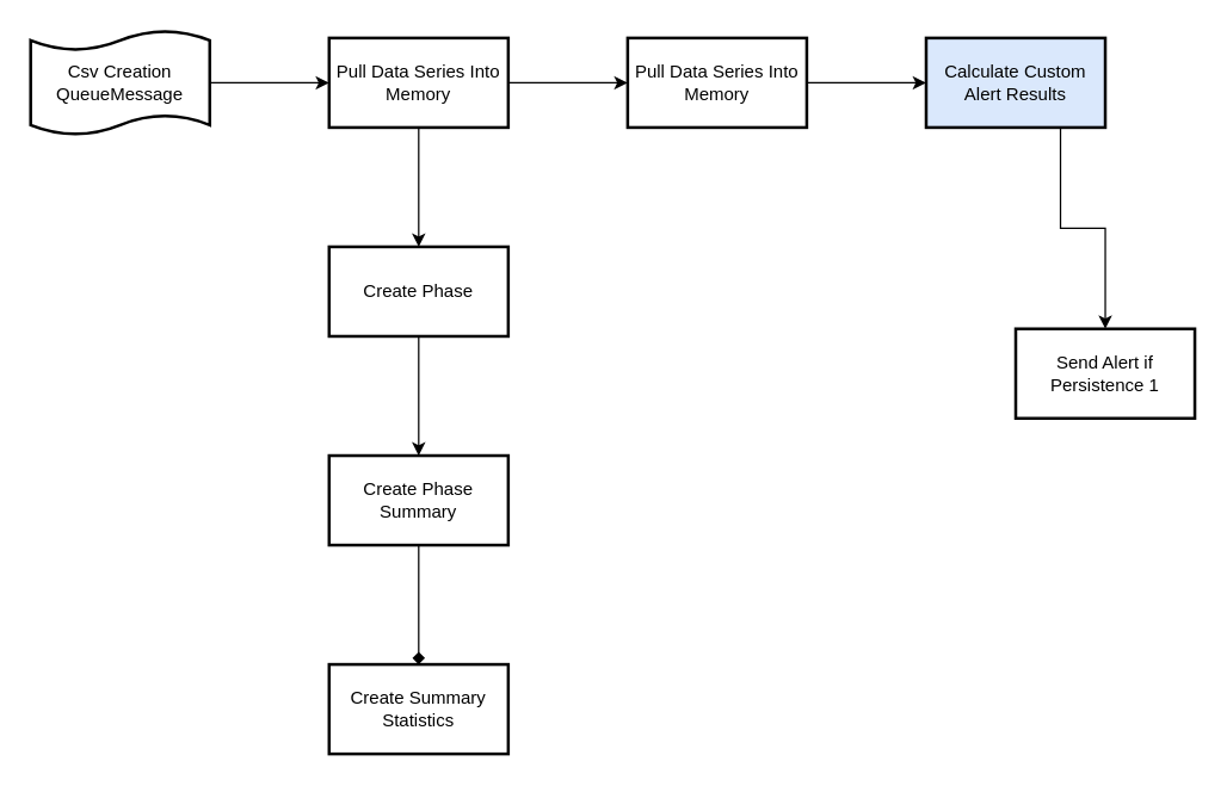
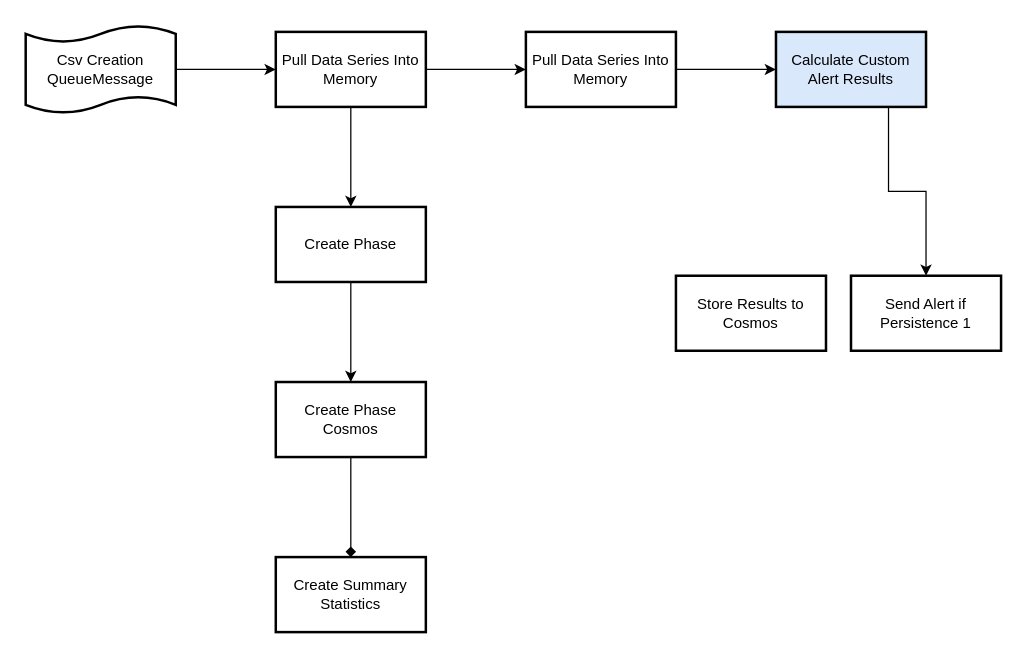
+ <mxCell id="17" value="Store Results to Cosmos" style="whiteSpace=wrap;html=1;strokeWidth=2;" vertex="1" parent="1"><mxGeometry x="540" y="220" width="120" height="60" as="geometry" /></mxCell>
- <mxCell id="12" value="Create Phase Summary" style="whiteSpace=wrap;html=1;strokeWidth=2;" vertex="1" parent="1"><mxGeometry x="220" y="305" width="120" height="60" as="geometry" /></mxCell>
+ <mxCell id="12" value="Create Phase Cosmos" style="whiteSpace=wrap;html=1;strokeWidth=2;" vertex="1" parent="1"><mxGeometry x="220" y="305" width="120" height="60" as="geometry" /></mxCell>
